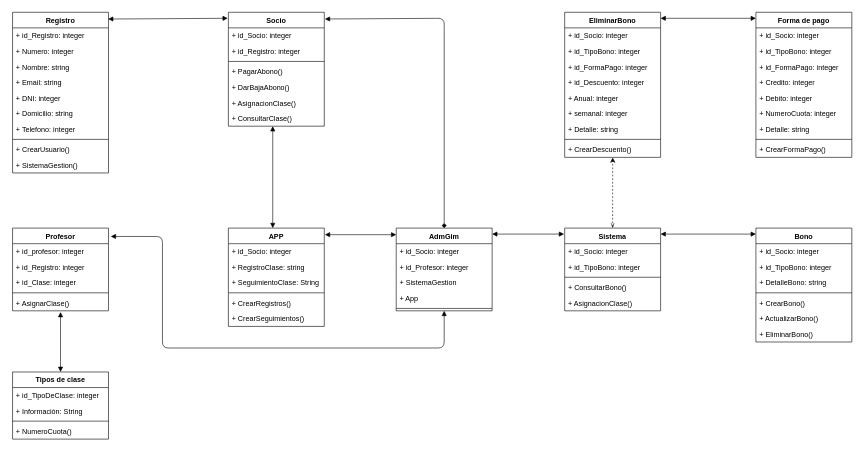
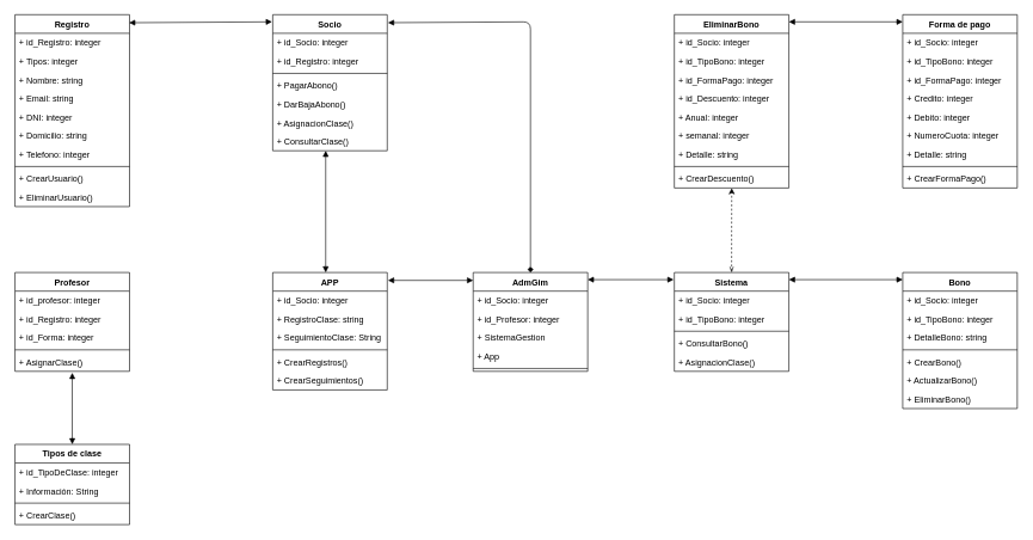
- <mxCell id="4" value="+ Numero: integer" style="text;strokeColor=none;fillColor=none;align=left;verticalAlign=top;spacingLeft=4;spacingRight=4;overflow=hidden;rotatable=0;points=[[0,0.5],[1,0.5]];portConstraint=eastwest;" parent="2" vertex="1"><mxGeometry y="52" width="160" height="26" as="geometry" /></mxCell>
+ <mxCell id="4" value="+ Tipos: integer" style="text;strokeColor=none;fillColor=none;align=left;verticalAlign=top;spacingLeft=4;spacingRight=4;overflow=hidden;rotatable=0;points=[[0,0.5],[1,0.5]];portConstraint=eastwest;" parent="2" vertex="1"><mxGeometry y="52" width="160" height="26" as="geometry" /></mxCell>
- <mxCell id="12" value="+ SistemaGestion()" style="text;strokeColor=none;fillColor=none;align=left;verticalAlign=top;spacingLeft=4;spacingRight=4;overflow=hidden;rotatable=0;points=[[0,0.5],[1,0.5]];portConstraint=eastwest;" parent="2" vertex="1"><mxGeometry y="242" width="160" height="26" as="geometry" /></mxCell>
+ <mxCell id="12" value="+ EliminarUsuario()" style="text;strokeColor=none;fillColor=none;align=left;verticalAlign=top;spacingLeft=4;spacingRight=4;overflow=hidden;rotatable=0;points=[[0,0.5],[1,0.5]];portConstraint=eastwest;" parent="2" vertex="1"><mxGeometry y="242" width="160" height="26" as="geometry" /></mxCell>
- <mxCell id="67" value="" style="endArrow=block;startArrow=block;endFill=1;startFill=1;html=1;entryX=1.024;entryY=0.101;entryDx=0;entryDy=0;entryPerimeter=0;exitX=0.5;exitY=1;exitDx=0;exitDy=0;" parent="1" source="42" edge="1" target="13"><mxGeometry width="160" relative="1" as="geometry"><mxPoint x="630" y="520" as="sourcePoint" /><mxPoint x="194" y="370" as="targetPoint" /><Array as="points"><mxPoint x="740" y="580" /><mxPoint x="270" y="580" /><mxPoint x="270" y="394" /></Array></mxGeometry></mxCell>
- <mxCell id="16" value="+ id_Clase: integer" style="text;strokeColor=none;fillColor=none;align=left;verticalAlign=top;spacingLeft=4;spacingRight=4;overflow=hidden;rotatable=0;points=[[0,0.5],[1,0.5]];portConstraint=eastwest;" parent="13" vertex="1"><mxGeometry y="78" width="160" height="26" as="geometry" /></mxCell>
+ <mxCell id="16" value="+ id_Forma: integer" style="text;strokeColor=none;fillColor=none;align=left;verticalAlign=top;spacingLeft=4;spacingRight=4;overflow=hidden;rotatable=0;points=[[0,0.5],[1,0.5]];portConstraint=eastwest;" parent="13" vertex="1"><mxGeometry y="78" width="160" height="26" as="geometry" /></mxCell>
- <mxCell id="23" value="+ NumeroCuota()" style="text;strokeColor=none;fillColor=none;align=left;verticalAlign=top;spacingLeft=4;spacingRight=4;overflow=hidden;rotatable=0;points=[[0,0.5],[1,0.5]];portConstraint=eastwest;" parent="19" vertex="1"><mxGeometry y="86" width="160" height="26" as="geometry" /></mxCell>
+ <mxCell id="23" value="+ CrearClase()" style="text;strokeColor=none;fillColor=none;align=left;verticalAlign=top;spacingLeft=4;spacingRight=4;overflow=hidden;rotatable=0;points=[[0,0.5],[1,0.5]];portConstraint=eastwest;" parent="19" vertex="1"><mxGeometry y="86" width="160" height="26" as="geometry" /></mxCell>
